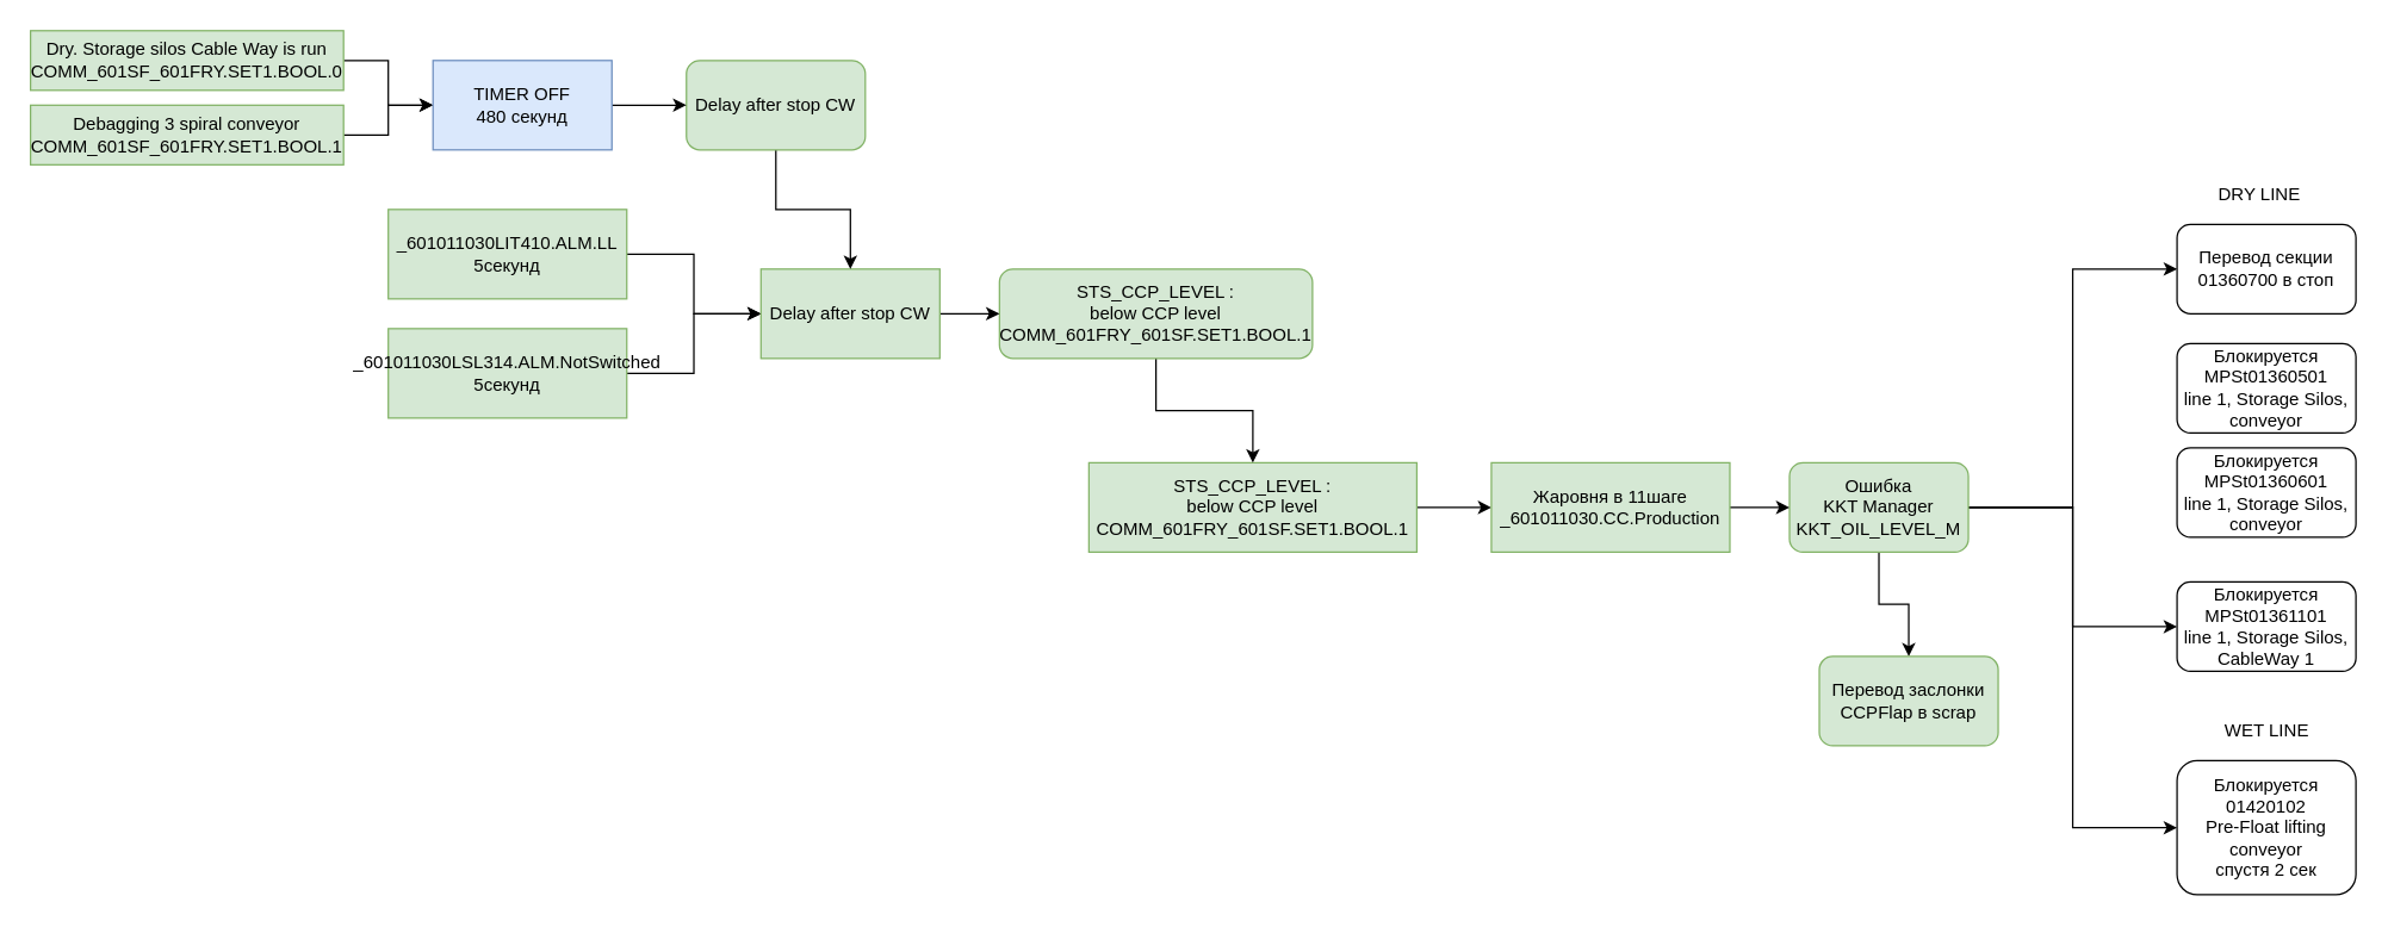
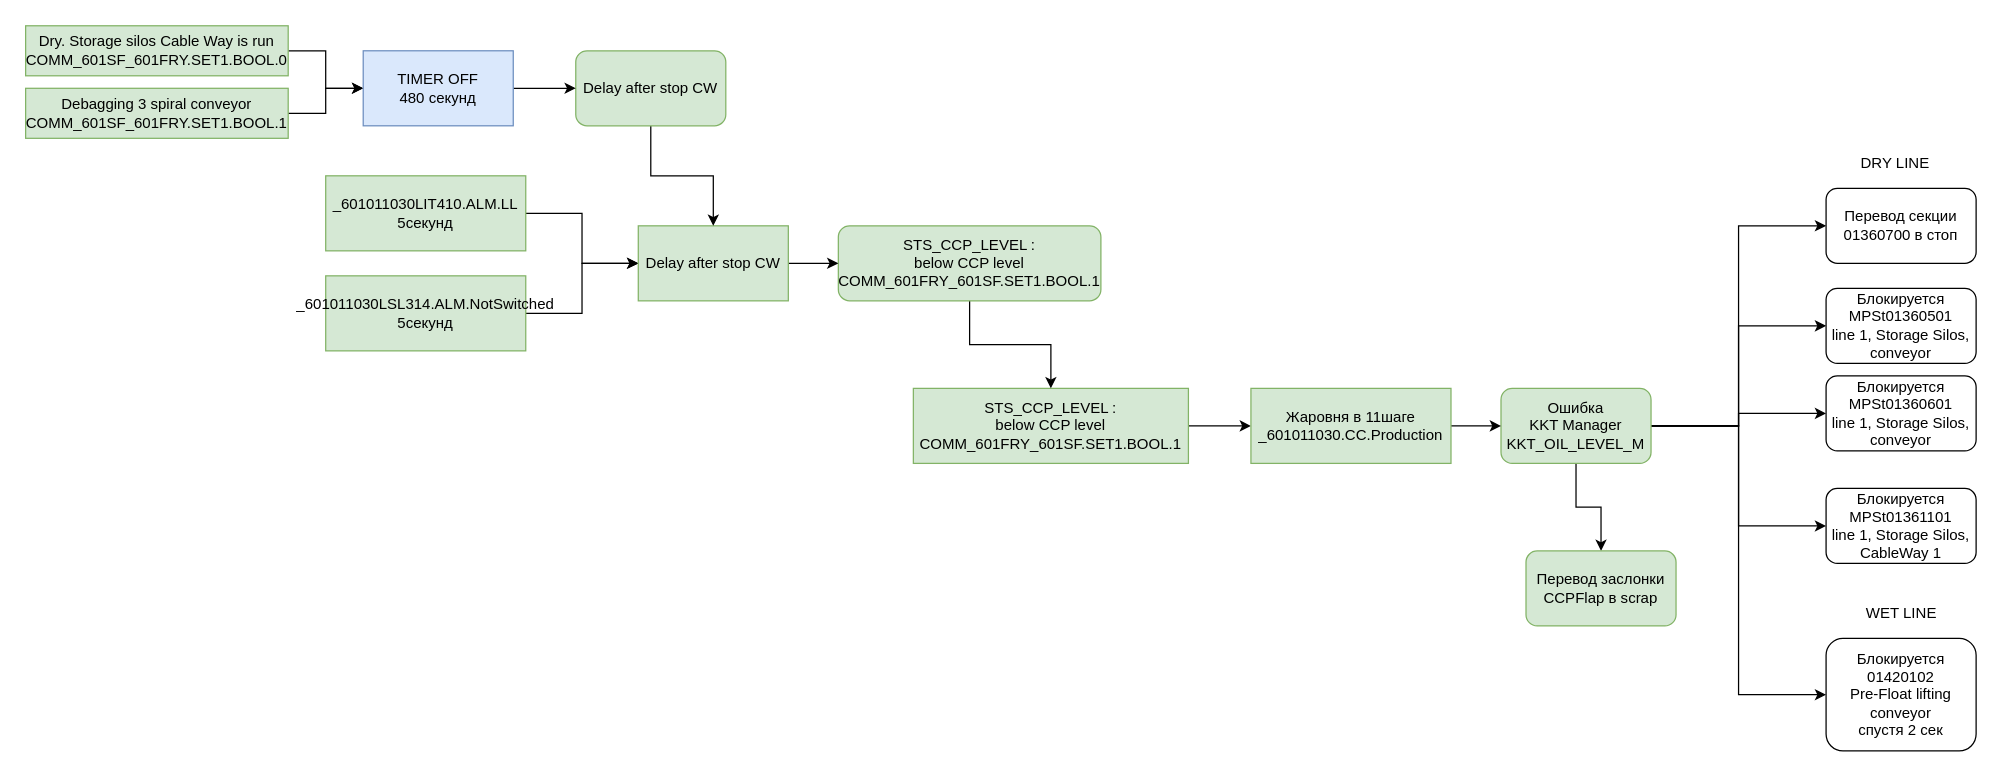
+ <mxCell id="4" style="edgeStyle=orthogonalEdgeStyle;rounded=0;orthogonalLoop=1;jettySize=auto;html=1;exitX=1;exitY=0.5;exitDx=0;exitDy=0;entryX=0;entryY=0.5;entryDx=0;entryDy=0;" edge="1" parent="1" source="10" target="29"><mxGeometry relative="1" as="geometry" /></mxCell>
+ <mxCell id="5" style="edgeStyle=orthogonalEdgeStyle;rounded=0;orthogonalLoop=1;jettySize=auto;html=1;exitX=1;exitY=0.5;exitDx=0;exitDy=0;entryX=0;entryY=0.5;entryDx=0;entryDy=0;" edge="1" parent="1" source="10" target="31"><mxGeometry relative="1" as="geometry" /></mxCell>
